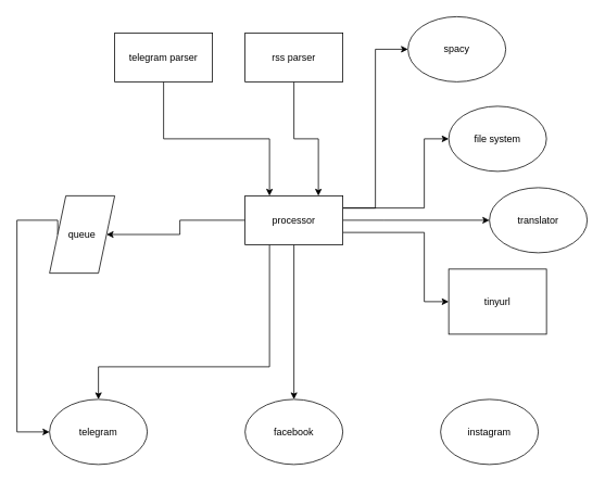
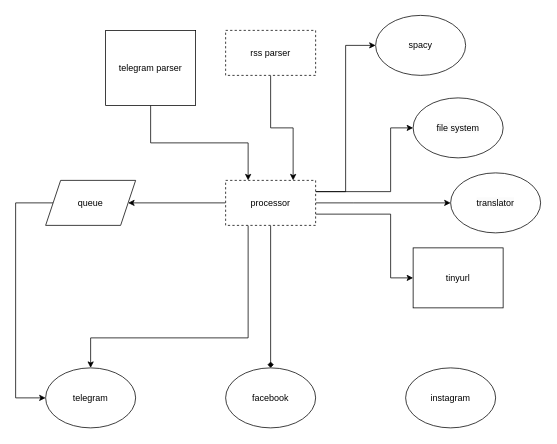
- <mxCell id="11" value="telegram parser" style="rounded=0;whiteSpace=wrap;html=1;" parent="1" vertex="1"><mxGeometry x="140" y="40" width="120" height="60" as="geometry" /></mxCell>
+ <mxCell id="11" value="telegram parser" style="rounded=0;whiteSpace=wrap;html=1;" parent="1" vertex="1"><mxGeometry x="140" y="40" width="120" height="100" as="geometry" /></mxCell>
- <mxCell id="13" value="rss parser" style="rounded=0;whiteSpace=wrap;html=1;" parent="1" vertex="1"><mxGeometry x="300" y="40" width="120" height="60" as="geometry" /></mxCell>
+ <mxCell id="13" value="rss parser" style="rounded=0;whiteSpace=wrap;html=1;dashed=1;" parent="1" vertex="1"><mxGeometry x="300" y="40" width="120" height="60" as="geometry" /></mxCell>
- <mxCell id="9" value="processor" style="rounded=0;whiteSpace=wrap;html=1;" parent="1" vertex="1"><mxGeometry x="300" y="240" width="120" height="60" as="geometry" /></mxCell>
+ <mxCell id="9" value="processor" style="rounded=0;whiteSpace=wrap;html=1;dashed=1;" parent="1" vertex="1"><mxGeometry x="300" y="240" width="120" height="60" as="geometry" /></mxCell>
- <mxCell id="20" value="queue" style="shape=parallelogram;perimeter=parallelogramPerimeter;whiteSpace=wrap;html=1;fixedSize=1;" parent="1" vertex="1"><mxGeometry x="60" y="240" width="80" height="95" as="geometry" /></mxCell>
+ <mxCell id="20" value="queue" style="shape=parallelogram;perimeter=parallelogramPerimeter;whiteSpace=wrap;html=1;fixedSize=1;" parent="1" vertex="1"><mxGeometry x="60" y="240" width="120" height="60" as="geometry" /></mxCell>
- <mxCell id="2" style="edgeStyle=orthogonalEdgeStyle;rounded=0;orthogonalLoop=1;jettySize=auto;html=1;entryX=0.5;entryY=0;entryDx=0;entryDy=0;" parent="1" source="9" target="17" edge="1"><mxGeometry relative="1" as="geometry" /></mxCell>
+ <mxCell id="2" style="edgeStyle=orthogonalEdgeStyle;rounded=0;orthogonalLoop=1;jettySize=auto;html=1;entryX=0.5;entryY=0;entryDx=0;entryDy=0;endArrow=diamond;" parent="1" source="9" target="17" edge="1"><mxGeometry relative="1" as="geometry" /></mxCell>
